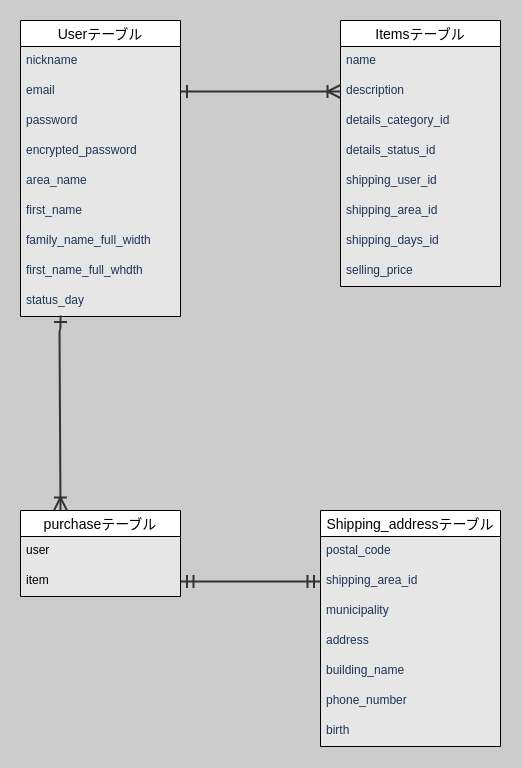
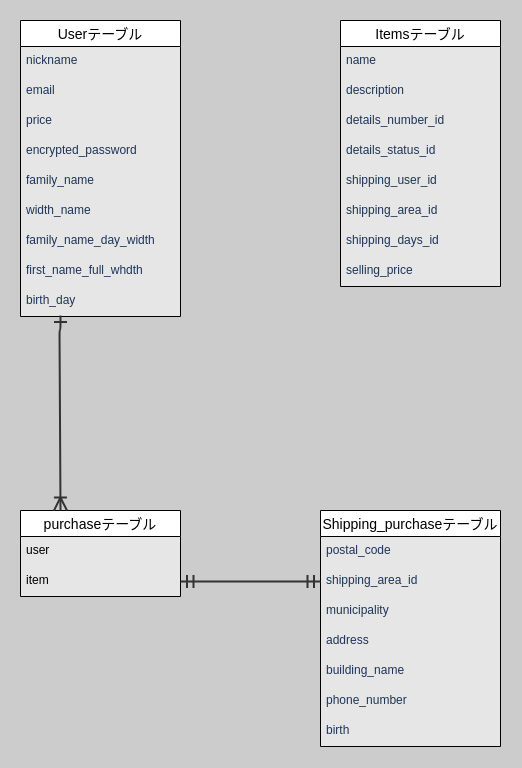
- <mxCell id="29" value="" style="edgeStyle=entityRelationEdgeStyle;fontSize=12;html=1;endArrow=ERoneToMany;strokeColor=#333333;strokeWidth=2;fillColor=#A8DADC;entryX=0;entryY=0.5;entryDx=0;entryDy=0;exitX=1;exitY=0.5;exitDx=0;exitDy=0;endSize=10;startArrow=ERone;startFill=0;startSize=10;" edge="1" parent="1" source="4" target="14"><mxGeometry width="100" height="100" relative="1" as="geometry"><mxPoint x="180" y="60" as="sourcePoint" /><mxPoint x="280" y="160" as="targetPoint" /></mxGeometry></mxCell>
- <mxCell id="5" value="password" style="text;strokeColor=none;fillColor=none;spacingLeft=4;spacingRight=4;overflow=hidden;rotatable=0;points=[[0,0.5],[1,0.5]];portConstraint=eastwest;fontSize=12;fontColor=#1D3557;" vertex="1" parent="2"><mxGeometry y="86" width="160" height="30" as="geometry" /></mxCell>
+ <mxCell id="5" value="price" style="text;strokeColor=none;fillColor=none;spacingLeft=4;spacingRight=4;overflow=hidden;rotatable=0;points=[[0,0.5],[1,0.5]];portConstraint=eastwest;fontSize=12;fontColor=#1D3557;" vertex="1" parent="2"><mxGeometry y="86" width="160" height="30" as="geometry" /></mxCell>
- <mxCell id="15" value="details_category_id" style="text;strokeColor=none;fillColor=none;spacingLeft=4;spacingRight=4;overflow=hidden;rotatable=0;points=[[0,0.5],[1,0.5]];portConstraint=eastwest;fontSize=12;fontColor=#1D3557;" vertex="1" parent="12"><mxGeometry y="86" width="160" height="30" as="geometry" /></mxCell>
+ <mxCell id="15" value="details_number_id" style="text;strokeColor=none;fillColor=none;spacingLeft=4;spacingRight=4;overflow=hidden;rotatable=0;points=[[0,0.5],[1,0.5]];portConstraint=eastwest;fontSize=12;fontColor=#1D3557;" vertex="1" parent="12"><mxGeometry y="86" width="160" height="30" as="geometry" /></mxCell>
- <mxCell id="7" value="area_name" style="text;strokeColor=none;fillColor=none;spacingLeft=4;spacingRight=4;overflow=hidden;rotatable=0;points=[[0,0.5],[1,0.5]];portConstraint=eastwest;fontSize=12;fontColor=#1D3557;" vertex="1" parent="2"><mxGeometry y="146" width="160" height="30" as="geometry" /></mxCell>
+ <mxCell id="7" value="family_name" style="text;strokeColor=none;fillColor=none;spacingLeft=4;spacingRight=4;overflow=hidden;rotatable=0;points=[[0,0.5],[1,0.5]];portConstraint=eastwest;fontSize=12;fontColor=#1D3557;" vertex="1" parent="2"><mxGeometry y="146" width="160" height="30" as="geometry" /></mxCell>
- <mxCell id="8" value="first_name" style="text;strokeColor=none;fillColor=none;spacingLeft=4;spacingRight=4;overflow=hidden;rotatable=0;points=[[0,0.5],[1,0.5]];portConstraint=eastwest;fontSize=12;fontColor=#1D3557;" vertex="1" parent="2"><mxGeometry y="176" width="160" height="30" as="geometry" /></mxCell>
+ <mxCell id="8" value="width_name" style="text;strokeColor=none;fillColor=none;spacingLeft=4;spacingRight=4;overflow=hidden;rotatable=0;points=[[0,0.5],[1,0.5]];portConstraint=eastwest;fontSize=12;fontColor=#1D3557;" vertex="1" parent="2"><mxGeometry y="176" width="160" height="30" as="geometry" /></mxCell>
- <mxCell id="9" value="family_name_full_width" style="text;strokeColor=none;fillColor=none;spacingLeft=4;spacingRight=4;overflow=hidden;rotatable=0;points=[[0,0.5],[1,0.5]];portConstraint=eastwest;fontSize=12;fontColor=#1D3557;" vertex="1" parent="2"><mxGeometry y="206" width="160" height="30" as="geometry" /></mxCell>
+ <mxCell id="9" value="family_name_day_width" style="text;strokeColor=none;fillColor=none;spacingLeft=4;spacingRight=4;overflow=hidden;rotatable=0;points=[[0,0.5],[1,0.5]];portConstraint=eastwest;fontSize=12;fontColor=#1D3557;" vertex="1" parent="2"><mxGeometry y="206" width="160" height="30" as="geometry" /></mxCell>
- <mxCell id="11" value="status_day" style="text;strokeColor=none;fillColor=none;spacingLeft=4;spacingRight=4;overflow=hidden;rotatable=0;points=[[0,0.5],[1,0.5]];portConstraint=eastwest;fontSize=12;fontColor=#1D3557;" vertex="1" parent="2"><mxGeometry y="266" width="160" height="30" as="geometry" /></mxCell>
+ <mxCell id="11" value="birth_day" style="text;strokeColor=none;fillColor=none;spacingLeft=4;spacingRight=4;overflow=hidden;rotatable=0;points=[[0,0.5],[1,0.5]];portConstraint=eastwest;fontSize=12;fontColor=#1D3557;" vertex="1" parent="2"><mxGeometry y="266" width="160" height="30" as="geometry" /></mxCell>
- <mxCell id="21" value="Shipping_addressテーブル" style="swimlane;fontStyle=0;childLayout=stackLayout;horizontal=1;startSize=26;horizontalStack=0;resizeParent=1;resizeParentMax=0;resizeLast=0;collapsible=1;marginBottom=0;align=center;fontSize=14;swimlaneFillColor=#E6E6E6;strokeColor=#000000;" parent="1" vertex="1"><mxGeometry x="320" y="510" width="180" height="236" as="geometry" /></mxCell>
+ <mxCell id="21" value="Shipping_purchaseテーブル" style="swimlane;fontStyle=0;childLayout=stackLayout;horizontal=1;startSize=26;horizontalStack=0;resizeParent=1;resizeParentMax=0;resizeLast=0;collapsible=1;marginBottom=0;align=center;fontSize=14;swimlaneFillColor=#E6E6E6;strokeColor=#000000;" parent="1" vertex="1"><mxGeometry x="320" y="510" width="180" height="236" as="geometry" /></mxCell>
